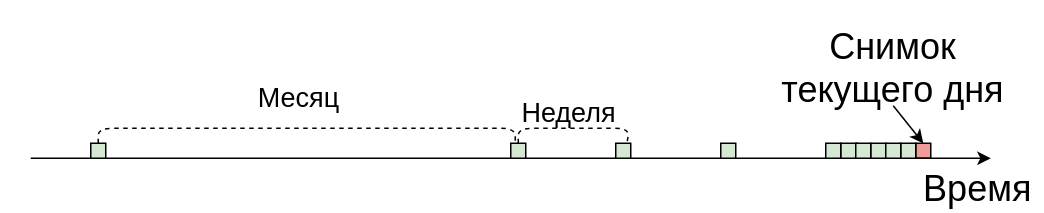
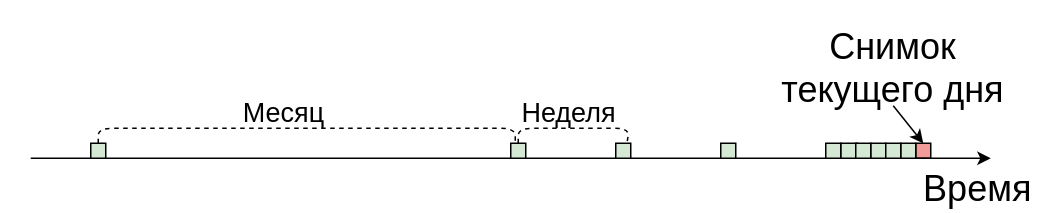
- <mxCell id="20" value="&lt;font style=&quot;font-size: 18px&quot;&gt;Месяц&lt;/font&gt;" style="text;html=1;strokeColor=none;fillColor=none;align=center;verticalAlign=middle;whiteSpace=wrap;rounded=0;" vertex="1" parent="1"><mxGeometry x="179" y="55" width="40" height="20" as="geometry" /></mxCell>
+ <mxCell id="20" value="&lt;font style=&quot;font-size: 18px&quot;&gt;Месяц&lt;/font&gt;" style="text;html=1;strokeColor=none;fillColor=none;align=center;verticalAlign=middle;whiteSpace=wrap;rounded=0;" vertex="1" parent="1"><mxGeometry x="169" y="65" width="40" height="20" as="geometry" /></mxCell>
